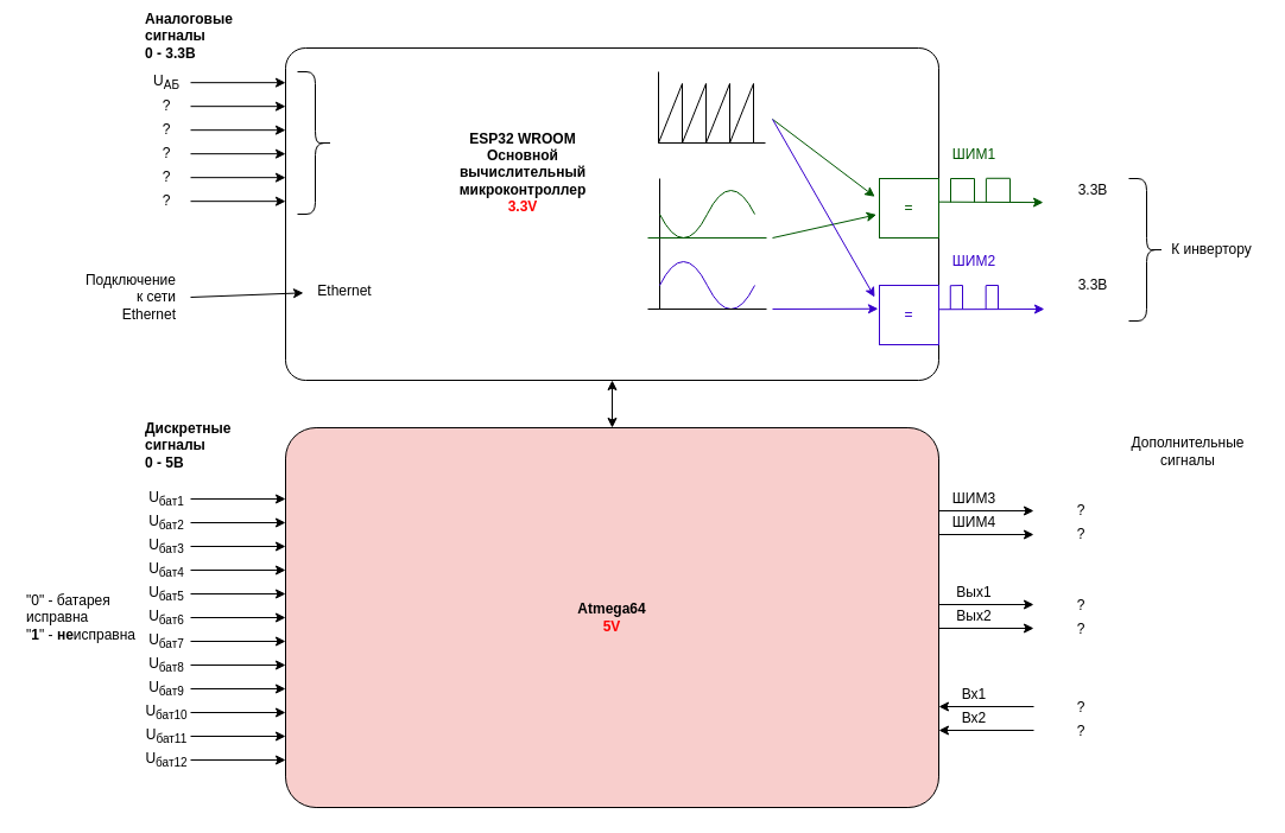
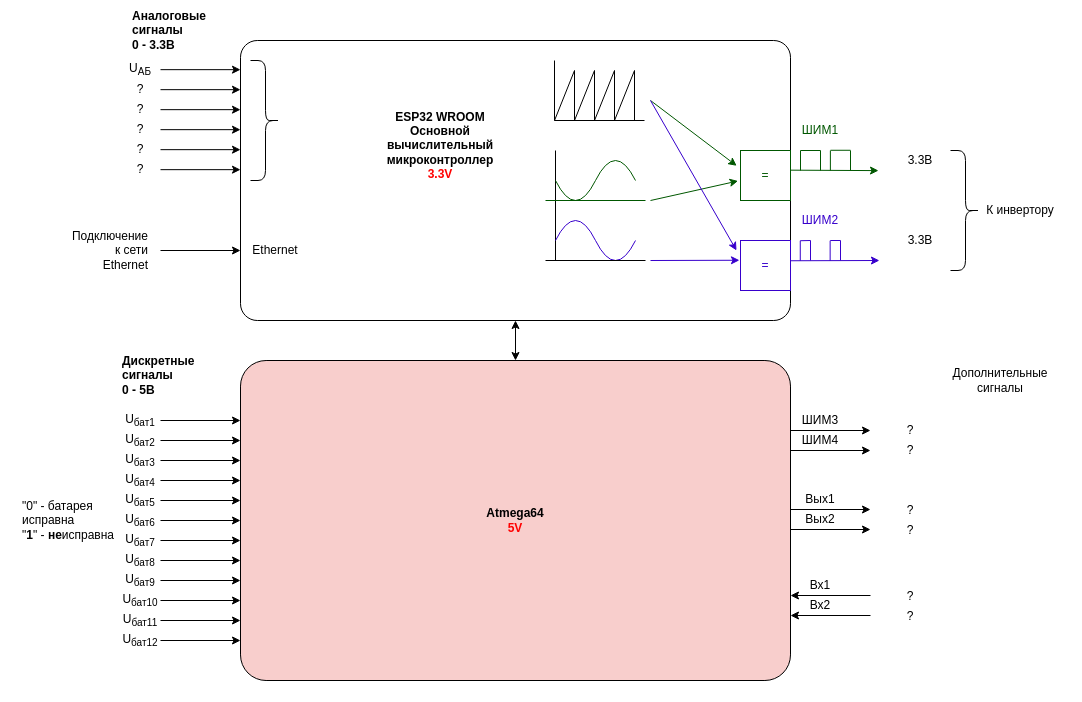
- <mxCell id="11" value="Аналоговые сигналы&lt;br&gt;0 - 3.3В" style="text;html=1;strokeColor=none;fillColor=none;align=left;verticalAlign=middle;whiteSpace=wrap;rounded=0;fontStyle=1" parent="1" vertex="1"><mxGeometry x="120" y="20" width="80" height="20" as="geometry" /></mxCell>
+ <mxCell id="11" value="Аналоговые сигналы&lt;br&gt;0 - 3.3В" style="text;html=1;strokeColor=none;fillColor=none;align=left;verticalAlign=middle;whiteSpace=wrap;rounded=0;fontStyle=1" parent="1" vertex="1"><mxGeometry x="130" y="20" width="80" height="20" as="geometry" /></mxCell>
- <mxCell id="100" value="Ethernet" style="text;html=1;strokeColor=none;fillColor=none;align=center;verticalAlign=middle;whiteSpace=wrap;rounded=0;" vertex="1" parent="1"><mxGeometry x="255" y="235" width="70" height="20" as="geometry" /></mxCell>
+ <mxCell id="100" value="Ethernet" style="text;html=1;strokeColor=none;fillColor=none;align=center;verticalAlign=middle;whiteSpace=wrap;rounded=0;" vertex="1" parent="1"><mxGeometry x="240" y="240" width="70" height="20" as="geometry" /></mxCell>
